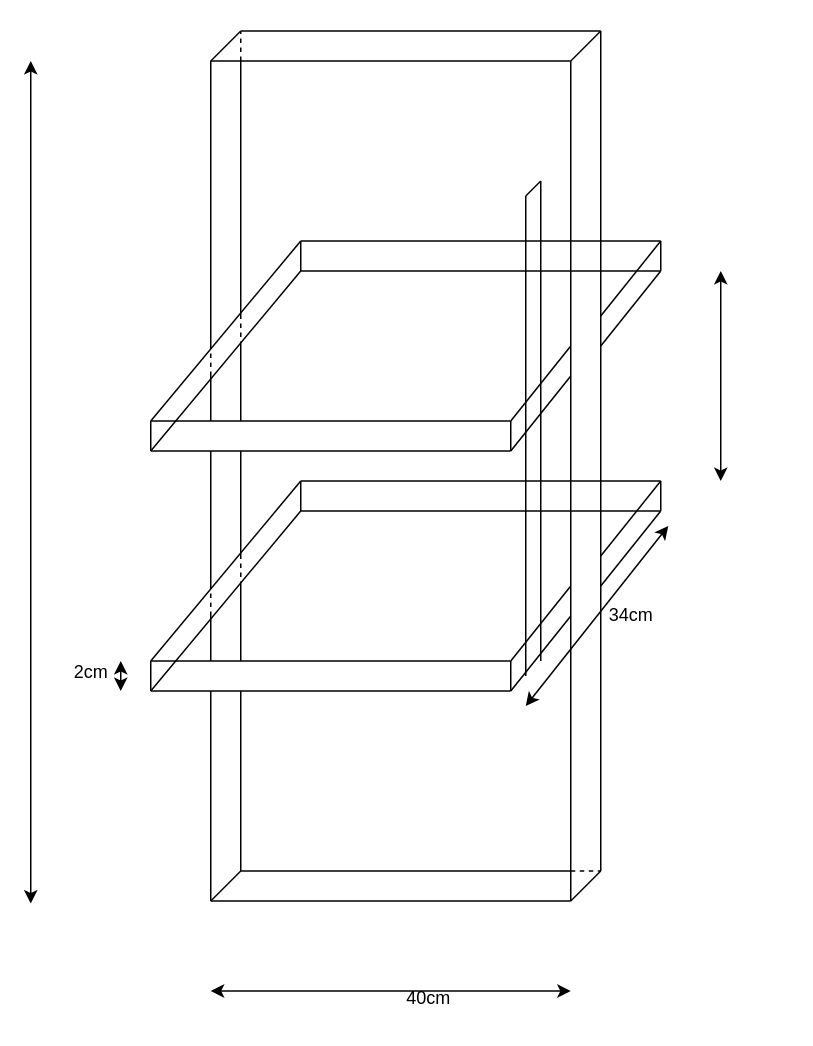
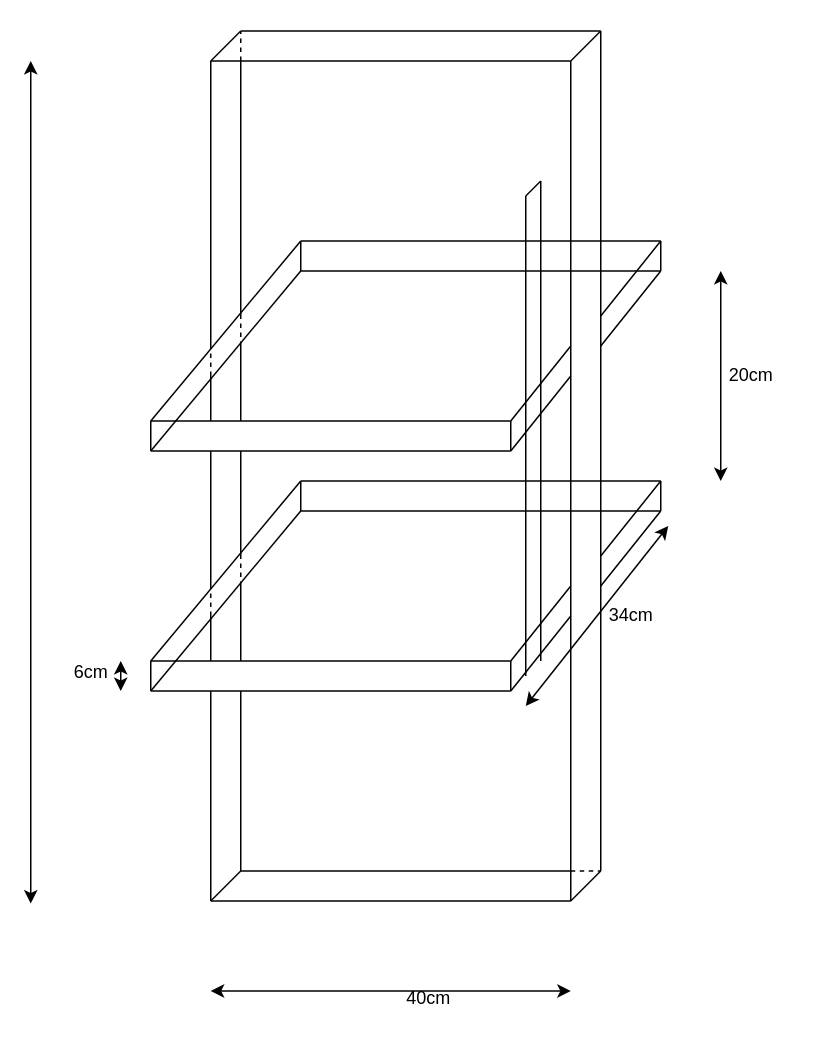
+ <mxCell id="59" value="20cm" style="text;html=1;align=center;verticalAlign=middle;resizable=0;points=[];autosize=1;" vertex="1" parent="1"><mxGeometry x="480" y="240" width="40" height="20" as="geometry" /></mxCell>
- <mxCell id="73" value="2cm" style="text;html=1;align=center;verticalAlign=middle;resizable=0;points=[];autosize=1;" vertex="1" parent="1"><mxGeometry x="40" y="438" width="40" height="20" as="geometry" /></mxCell>
+ <mxCell id="73" value="6cm" style="text;html=1;align=center;verticalAlign=middle;resizable=0;points=[];autosize=1;" vertex="1" parent="1"><mxGeometry x="40" y="438" width="40" height="20" as="geometry" /></mxCell>
